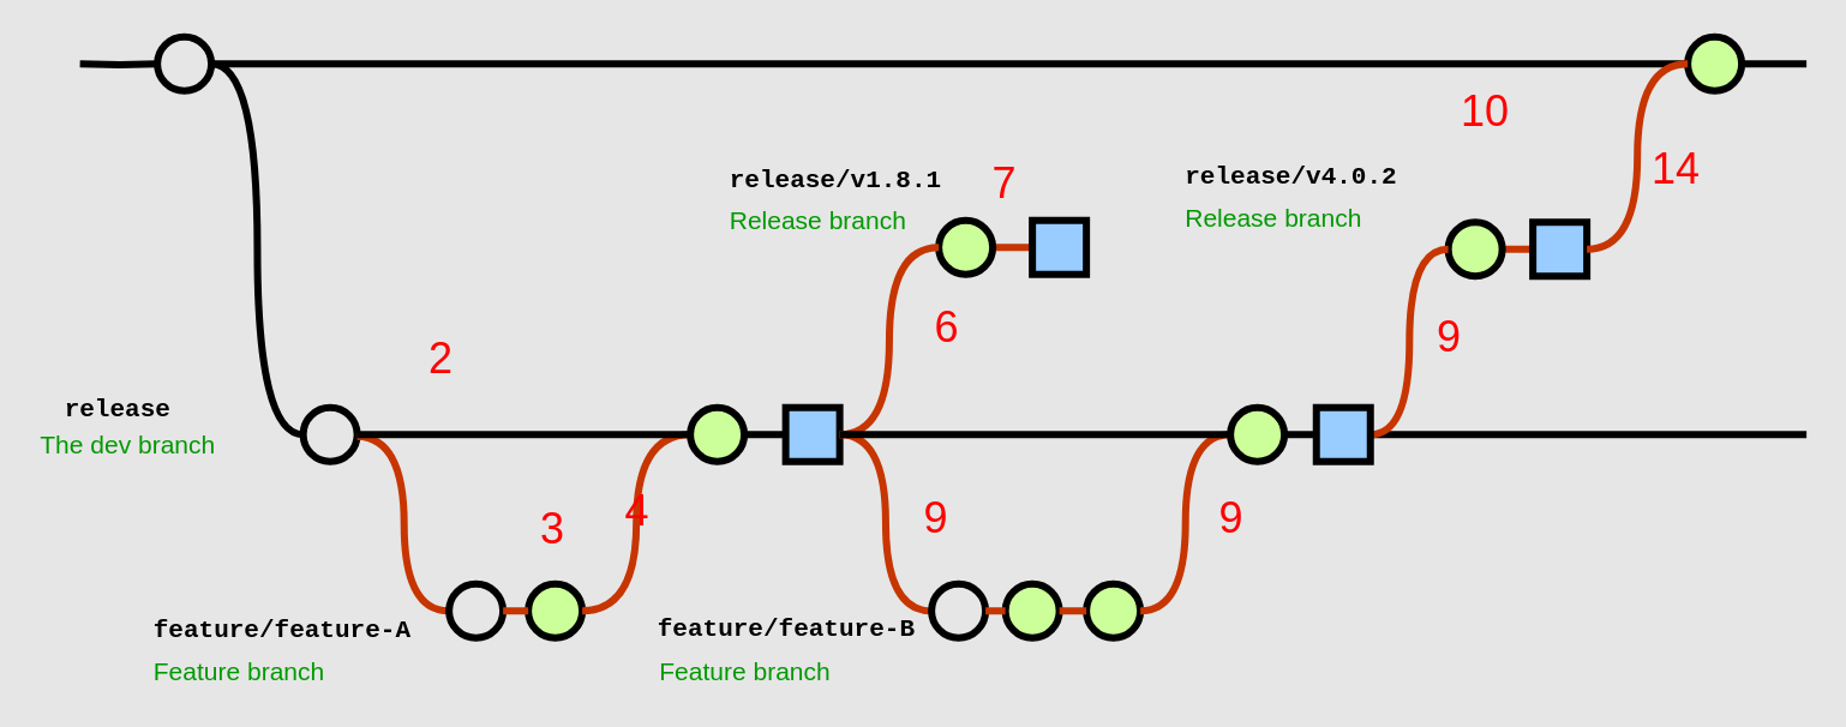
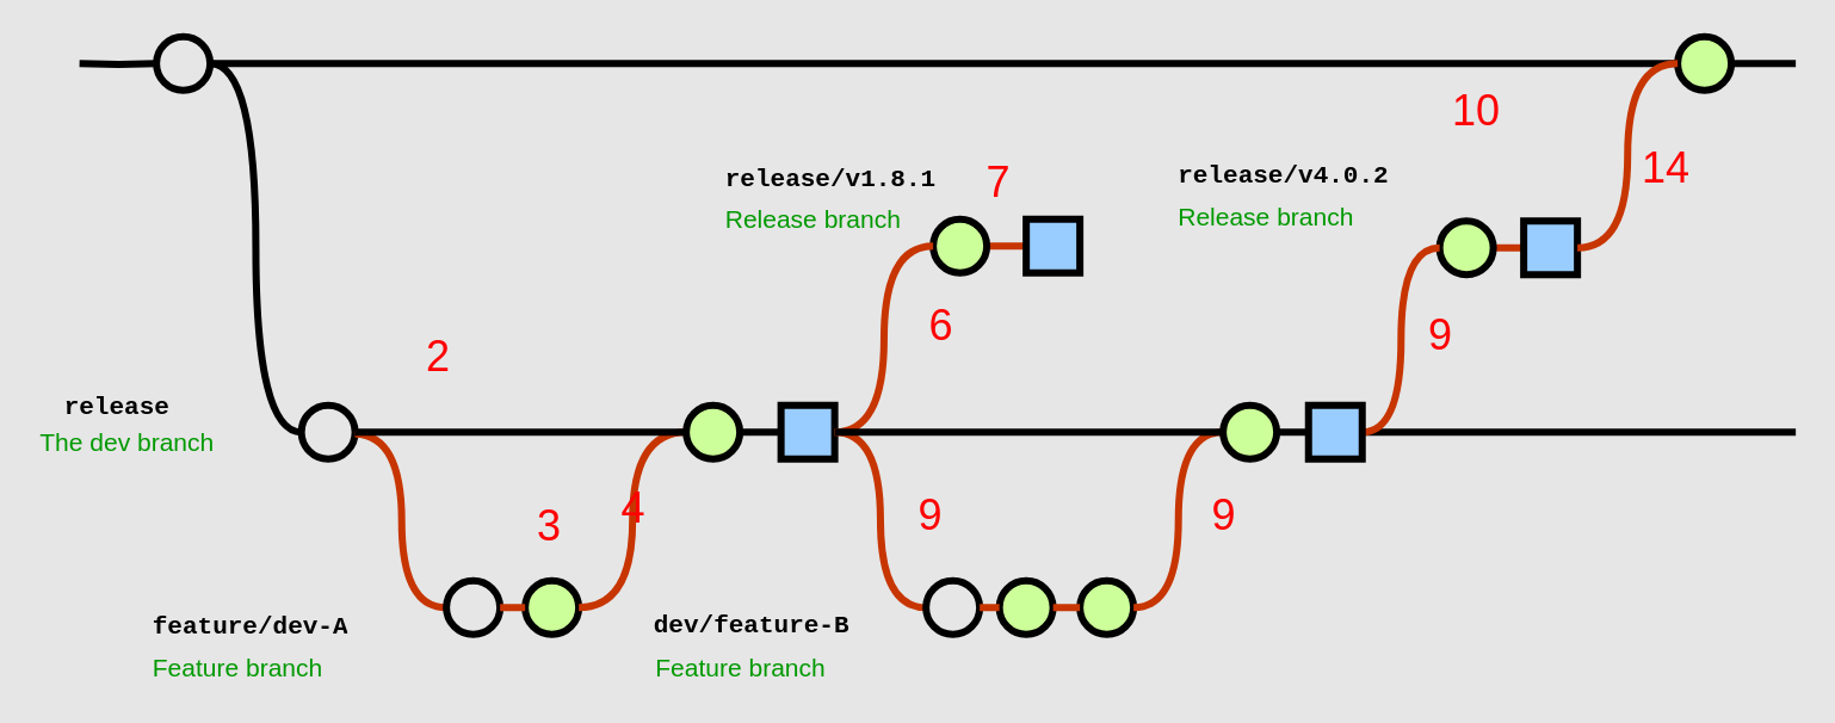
- <mxCell id="43" value="feature/feature-B" style="text;html=1;strokeColor=none;fillColor=none;align=left;verticalAlign=middle;whiteSpace=wrap;overflow=hidden;fontSize=14;fontStyle=1;fontFamily=Courier New;" parent="1" vertex="1"><mxGeometry x="363" y="327.5" width="149.75" height="42" as="geometry" /></mxCell>
+ <mxCell id="43" value="dev/feature-B" style="text;html=1;strokeColor=none;fillColor=none;align=left;verticalAlign=middle;whiteSpace=wrap;overflow=hidden;fontSize=14;fontStyle=1;fontFamily=Courier New;" parent="1" vertex="1"><mxGeometry x="363" y="327.5" width="149.75" height="42" as="geometry" /></mxCell>
- <mxCell id="11" value="feature/feature-A" style="text;html=1;strokeColor=none;fillColor=none;align=left;verticalAlign=middle;whiteSpace=wrap;overflow=hidden;fontSize=14;fontStyle=1;fontFamily=Courier New;" parent="1" vertex="1"><mxGeometry x="83.25" y="328.5" width="144.75" height="42" as="geometry" /></mxCell>
+ <mxCell id="11" value="feature/dev-A" style="text;html=1;strokeColor=none;fillColor=none;align=left;verticalAlign=middle;whiteSpace=wrap;overflow=hidden;fontSize=14;fontStyle=1;fontFamily=Courier New;" parent="1" vertex="1"><mxGeometry x="83.25" y="328.5" width="144.75" height="42" as="geometry" /></mxCell>
